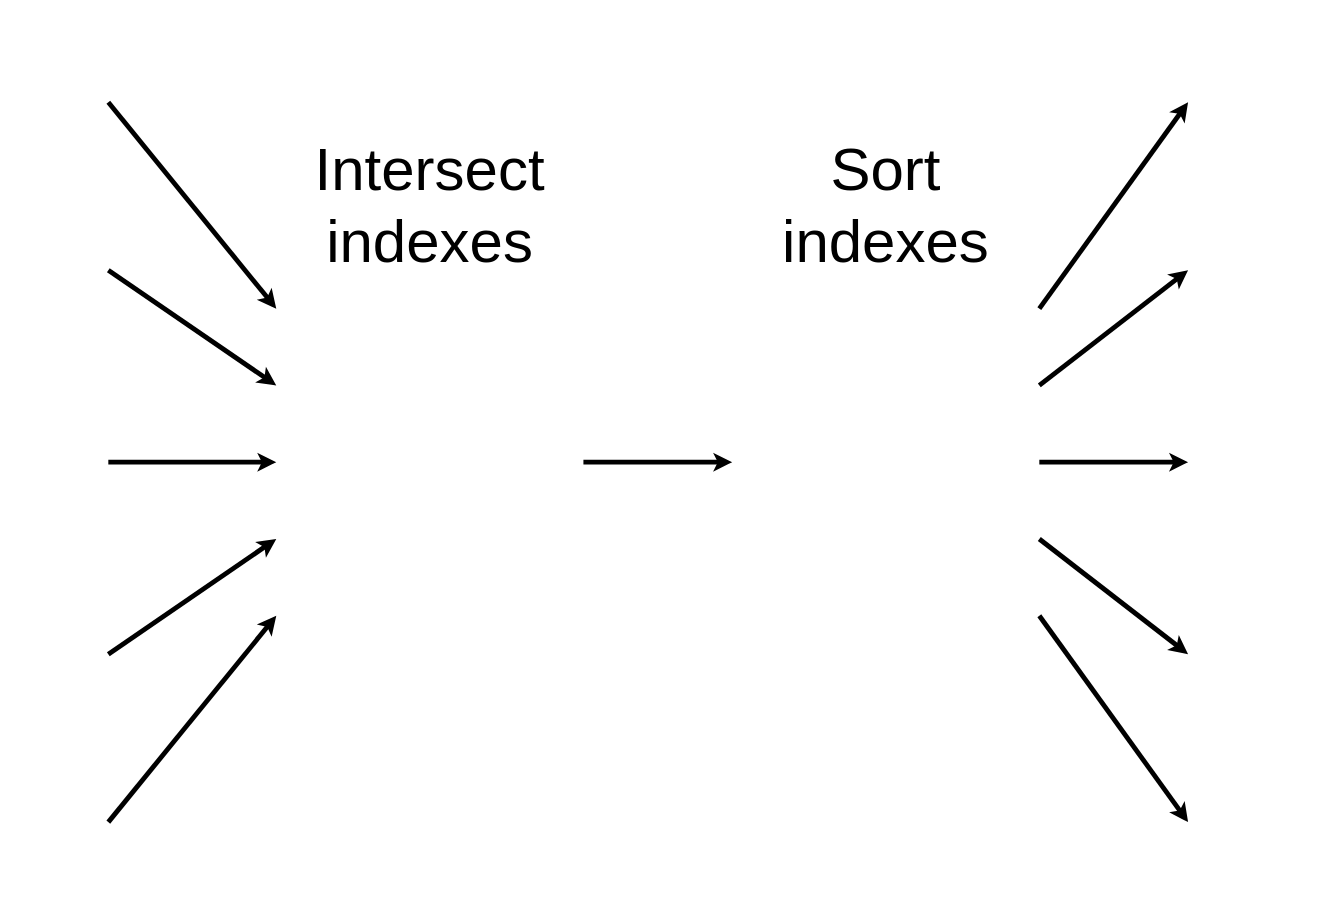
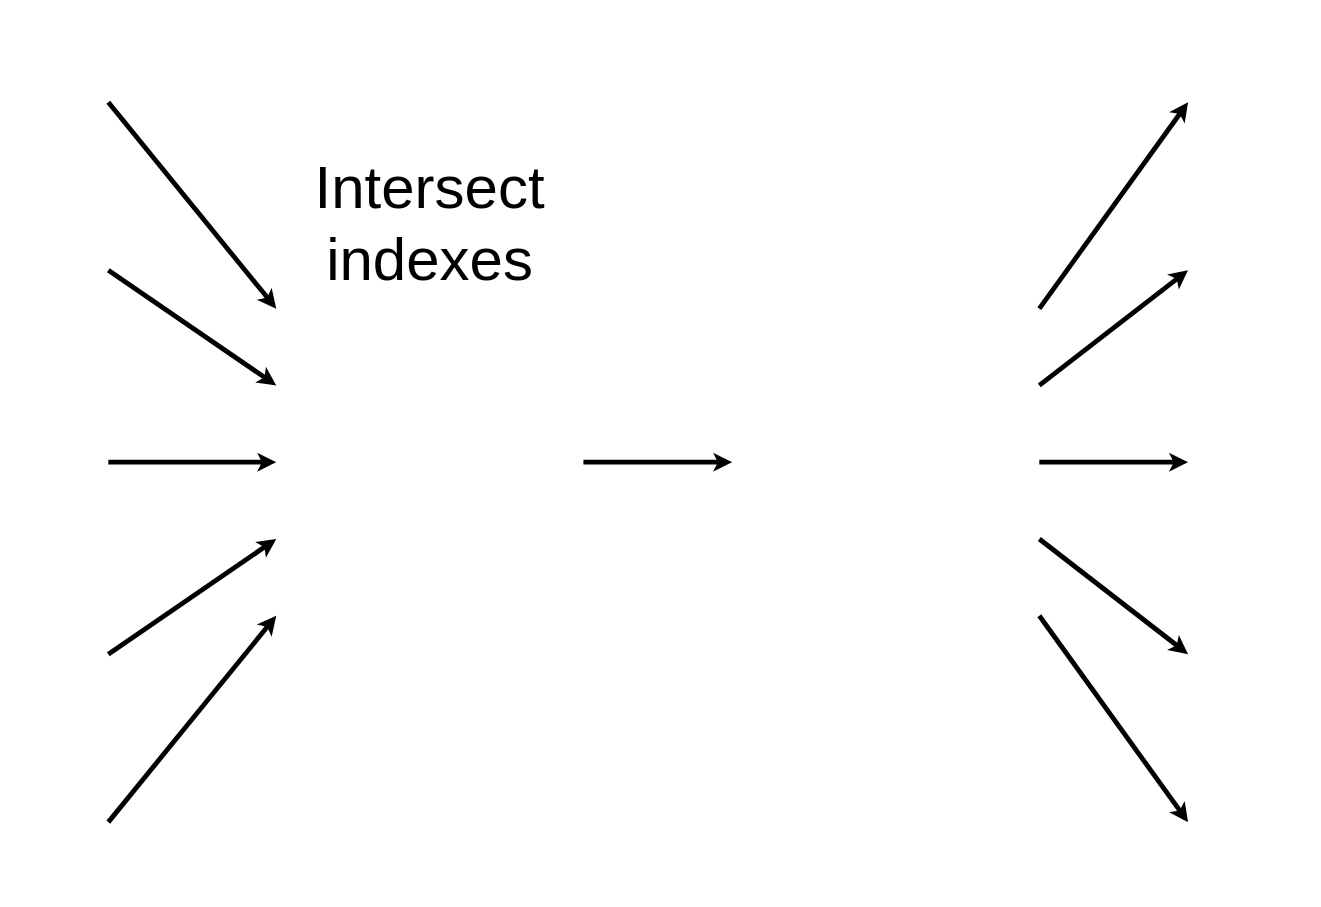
- <mxCell id="10" value="Intersect indexes" style="text;html=1;strokeColor=none;fillColor=none;align=center;verticalAlign=middle;whiteSpace=wrap;rounded=0;strokeWidth=100;fontSize=100;" vertex="1" parent="1"><mxGeometry x="441" y="230" width="550" height="220" as="geometry" /></mxCell>
+ <mxCell id="10" value="Intersect indexes" style="text;html=1;strokeColor=none;fillColor=none;align=center;verticalAlign=middle;whiteSpace=wrap;rounded=0;strokeWidth=100;fontSize=100;" vertex="1" parent="1"><mxGeometry x="441" y="260" width="550" height="220" as="geometry" /></mxCell>
- <mxCell id="13" value="Sort indexes" style="text;html=1;strokeColor=none;fillColor=none;align=center;verticalAlign=middle;whiteSpace=wrap;rounded=0;strokeWidth=100;fontSize=100;" vertex="1" parent="1"><mxGeometry x="1201" y="230" width="550" height="220" as="geometry" /></mxCell>
